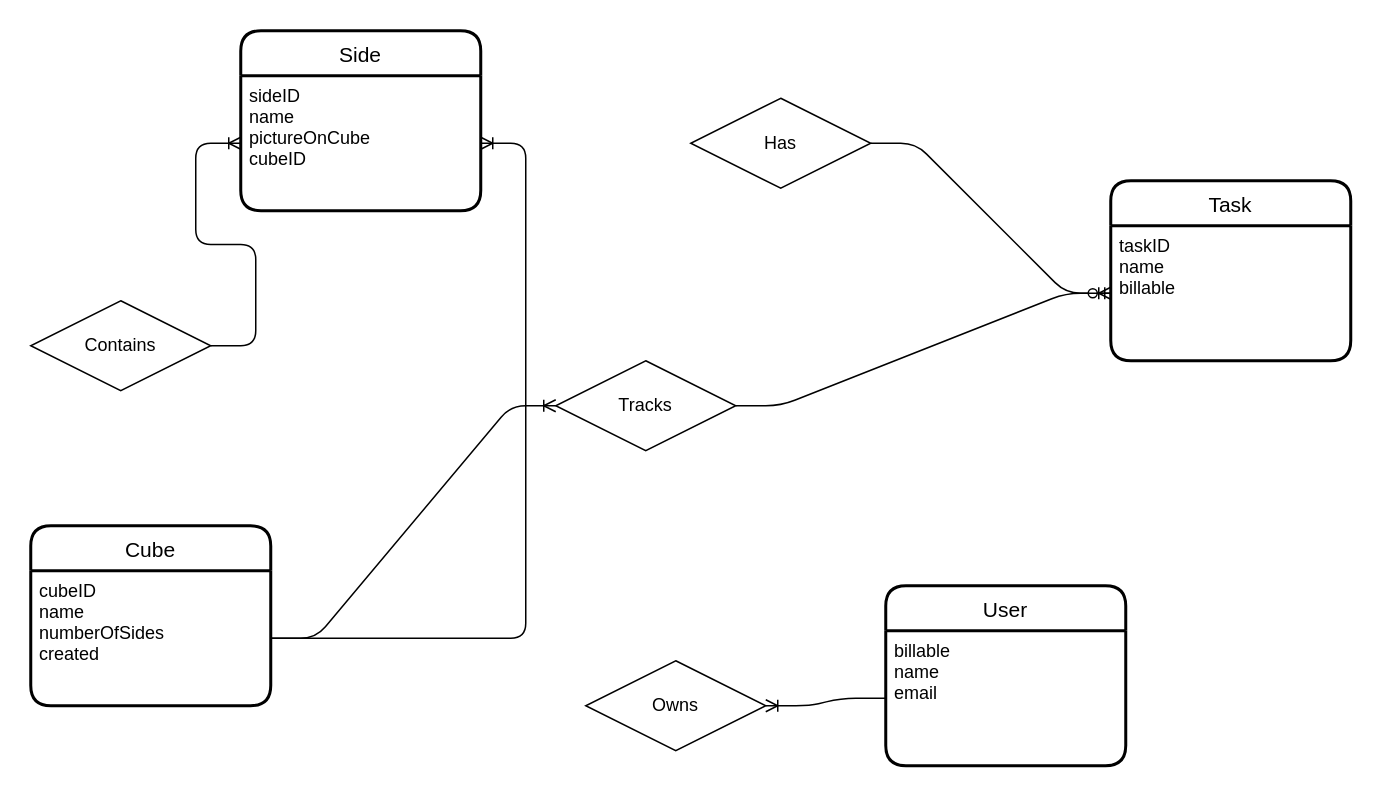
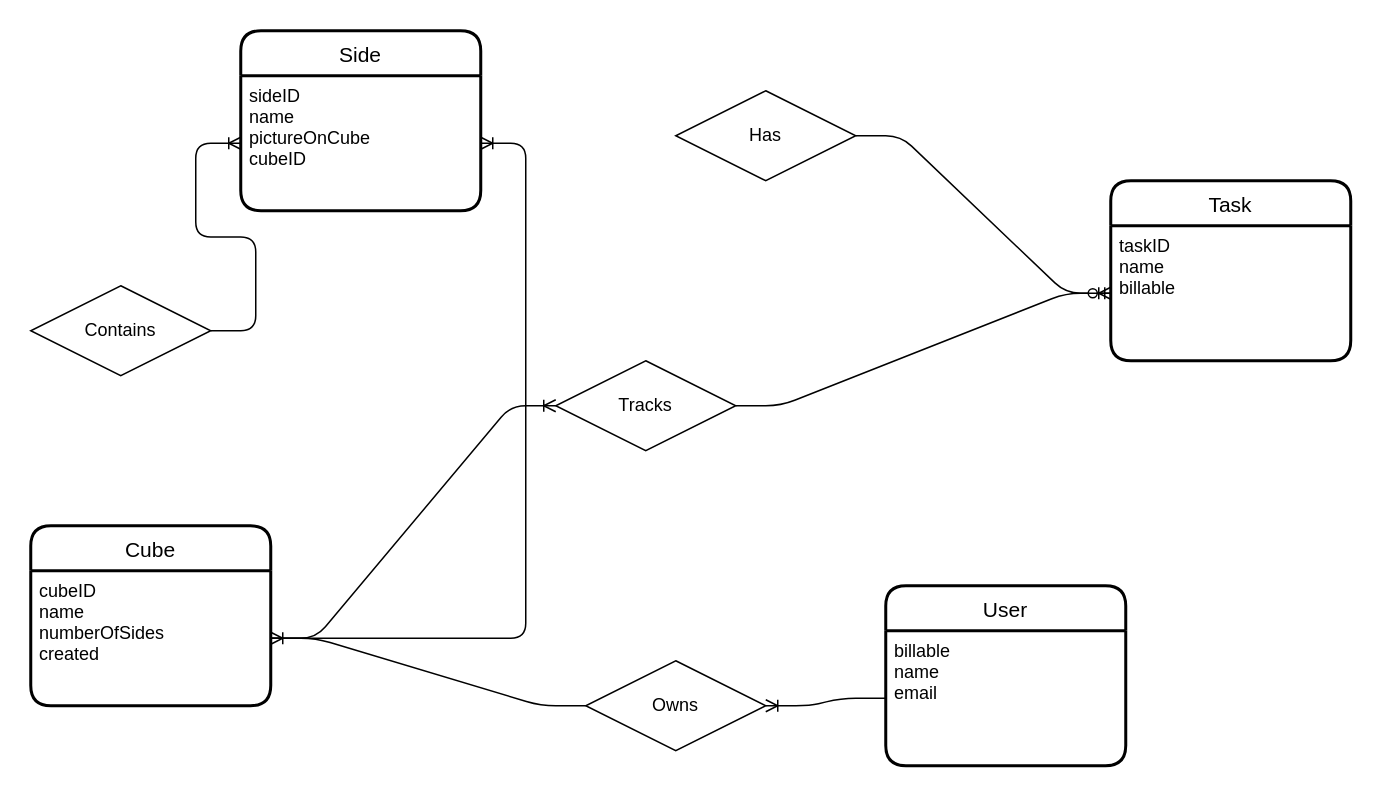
- <mxCell id="7" value="Has" style="shape=rhombus;perimeter=rhombusPerimeter;whiteSpace=wrap;html=1;align=center;" vertex="1" parent="1"><mxGeometry x="460" y="65" width="120" height="60" as="geometry" /></mxCell>
+ <mxCell id="7" value="Has" style="shape=rhombus;perimeter=rhombusPerimeter;whiteSpace=wrap;html=1;align=center;" vertex="1" parent="1"><mxGeometry x="450" y="60" width="120" height="60" as="geometry" /></mxCell>
- <mxCell id="11" value="Contains" style="shape=rhombus;perimeter=rhombusPerimeter;whiteSpace=wrap;html=1;align=center;" vertex="1" parent="1"><mxGeometry x="20" y="200" width="120" height="60" as="geometry" /></mxCell>
+ <mxCell id="11" value="Contains" style="shape=rhombus;perimeter=rhombusPerimeter;whiteSpace=wrap;html=1;align=center;" vertex="1" parent="1"><mxGeometry x="20" y="190" width="120" height="60" as="geometry" /></mxCell>
+ <mxCell id="3" value="" style="edgeStyle=entityRelationEdgeStyle;fontSize=12;html=1;endArrow=ERoneToMany;" edge="1" parent="1" source="4" target="16"><mxGeometry width="100" height="100" relative="1" as="geometry"><mxPoint x="420" y="230" as="sourcePoint" /><mxPoint x="450" y="195" as="targetPoint" /></mxGeometry></mxCell>
